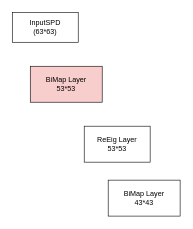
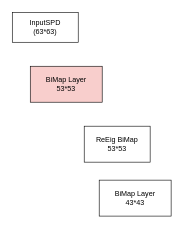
- <mxCell id="4" value="ReEig Layer&lt;br&gt;53*53" style="rounded=0;whiteSpace=wrap;html=1;" vertex="1" parent="1"><mxGeometry x="140" y="210" width="110" height="60" as="geometry" /></mxCell>
+ <mxCell id="4" value="ReEig BiMap&lt;br&gt;53*53" style="rounded=0;whiteSpace=wrap;html=1;" vertex="1" parent="1"><mxGeometry x="140" y="210" width="110" height="60" as="geometry" /></mxCell>
- <mxCell id="5" value="BiMap Layer&lt;br&gt;43*43" style="rounded=0;whiteSpace=wrap;html=1;" vertex="1" parent="1"><mxGeometry x="180" y="300" width="120" height="60" as="geometry" /></mxCell>
+ <mxCell id="5" value="BiMap Layer&lt;br&gt;43*43" style="rounded=0;whiteSpace=wrap;html=1;" vertex="1" parent="1"><mxGeometry x="165" y="300" width="120" height="60" as="geometry" /></mxCell>
